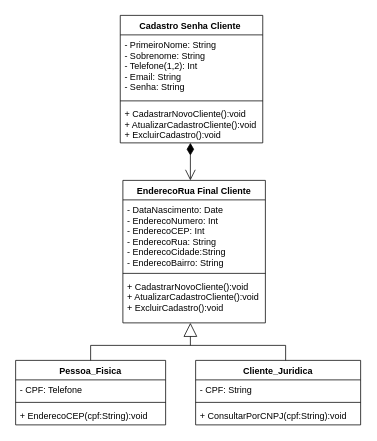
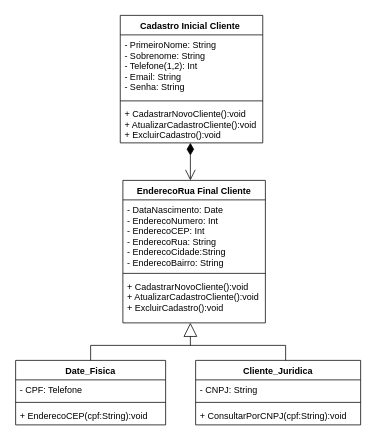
- <mxCell id="2" value="Cadastro Senha Cliente " style="swimlane;fontStyle=1;align=center;verticalAlign=top;childLayout=stackLayout;horizontal=1;startSize=26;horizontalStack=0;resizeParent=1;resizeParentMax=0;resizeLast=0;collapsible=1;marginBottom=0;" vertex="1" parent="1"><mxGeometry x="159.5" y="20" width="190" height="170" as="geometry" /></mxCell>
+ <mxCell id="2" value="Cadastro Inicial Cliente " style="swimlane;fontStyle=1;align=center;verticalAlign=top;childLayout=stackLayout;horizontal=1;startSize=26;horizontalStack=0;resizeParent=1;resizeParentMax=0;resizeLast=0;collapsible=1;marginBottom=0;" vertex="1" parent="1"><mxGeometry x="159.5" y="20" width="190" height="170" as="geometry" /></mxCell>
- <mxCell id="10" value="Pessoa_Fisica" style="swimlane;fontStyle=1;align=center;verticalAlign=top;childLayout=stackLayout;horizontal=1;startSize=26;horizontalStack=0;resizeParent=1;resizeParentMax=0;resizeLast=0;collapsible=1;marginBottom=0;" vertex="1" parent="1"><mxGeometry x="20" y="480" width="200" height="86" as="geometry" /></mxCell>
+ <mxCell id="10" value="Date_Fisica" style="swimlane;fontStyle=1;align=center;verticalAlign=top;childLayout=stackLayout;horizontal=1;startSize=26;horizontalStack=0;resizeParent=1;resizeParentMax=0;resizeLast=0;collapsible=1;marginBottom=0;" vertex="1" parent="1"><mxGeometry x="20" y="480" width="200" height="86" as="geometry" /></mxCell>
- <mxCell id="15" value="- CPF: String " style="text;strokeColor=none;fillColor=none;align=left;verticalAlign=top;spacingLeft=4;spacingRight=4;overflow=hidden;rotatable=0;points=[[0,0.5],[1,0.5]];portConstraint=eastwest;" vertex="1" parent="14"><mxGeometry y="26" width="220" height="26" as="geometry" /></mxCell>
+ <mxCell id="15" value="- CNPJ: String " style="text;strokeColor=none;fillColor=none;align=left;verticalAlign=top;spacingLeft=4;spacingRight=4;overflow=hidden;rotatable=0;points=[[0,0.5],[1,0.5]];portConstraint=eastwest;" vertex="1" parent="14"><mxGeometry y="26" width="220" height="26" as="geometry" /></mxCell>
